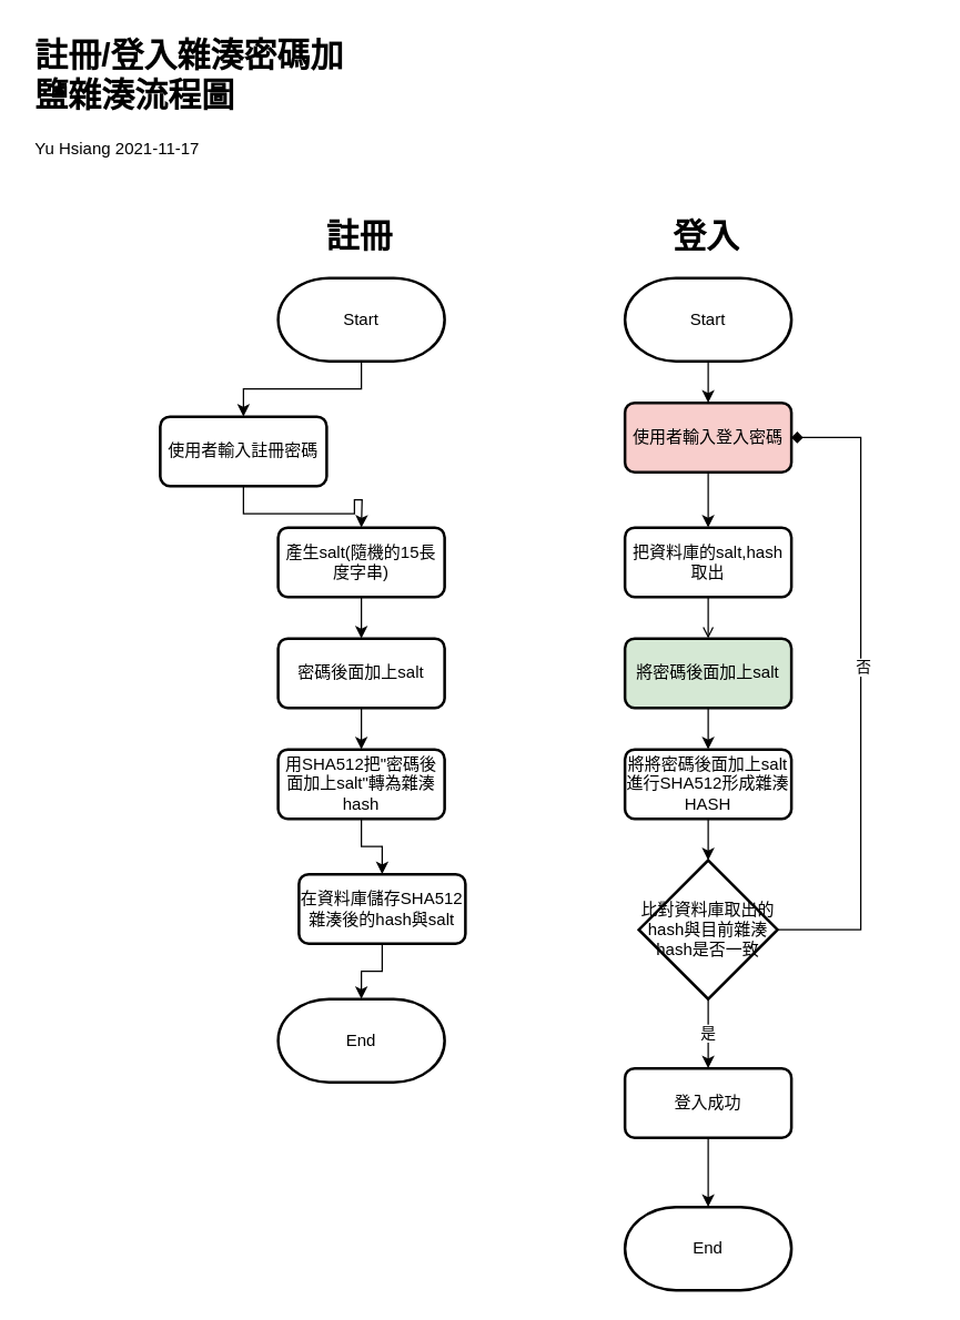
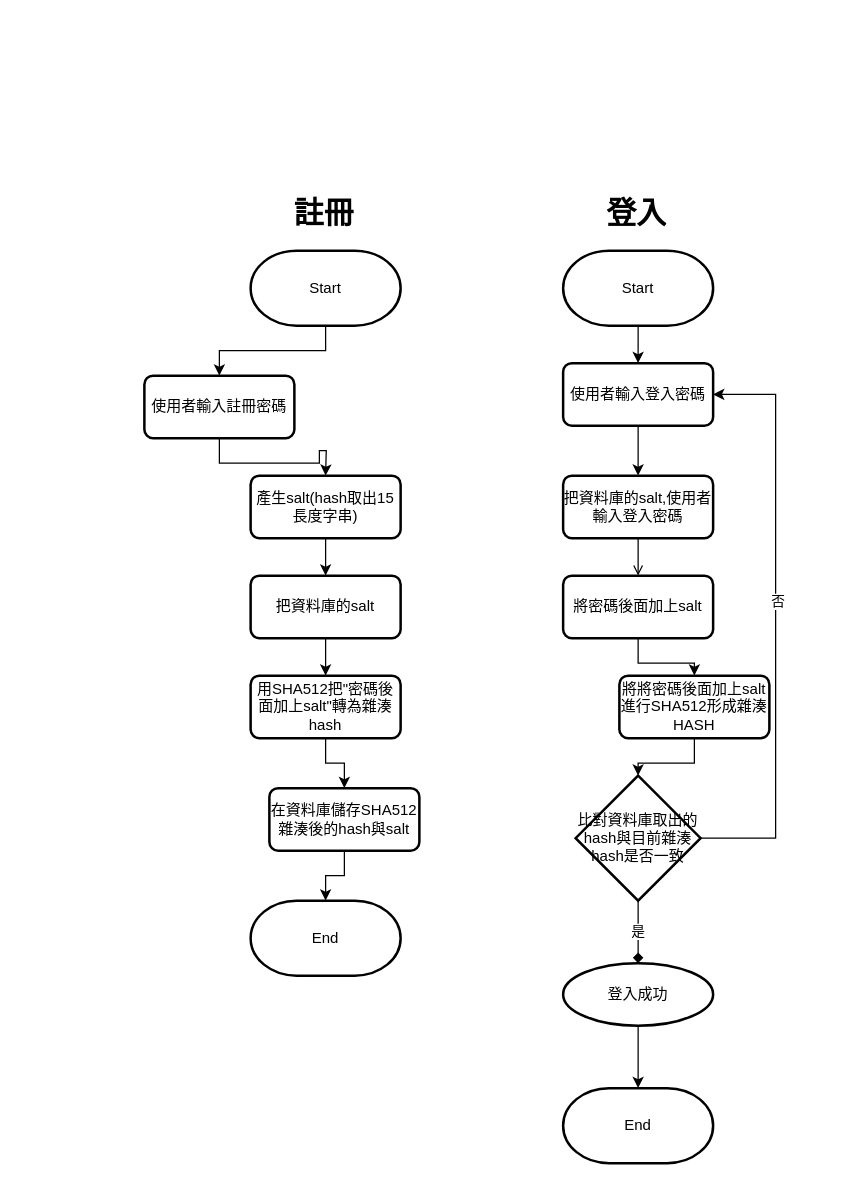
- <mxCell id="7" value="&lt;h1&gt;註冊/登入雜湊密碼加鹽雜湊流程圖&lt;/h1&gt;&lt;div&gt;Yu Hsiang 2021-11-17&lt;/div&gt;" style="text;html=1;strokeColor=none;fillColor=none;spacing=5;spacingTop=-20;whiteSpace=wrap;overflow=hidden;rounded=0;" parent="1" vertex="1"><mxGeometry x="20" y="20" width="240" height="120" as="geometry" /></mxCell>
- <mxCell id="19" value="使用者輸入登入密碼" style="rounded=1;whiteSpace=wrap;html=1;absoluteArcSize=1;arcSize=14;strokeWidth=2;fillColor=#f8cecc;" vertex="1" parent="1"><mxGeometry x="450" y="290" width="120" height="50" as="geometry" /></mxCell>
+ <mxCell id="19" value="使用者輸入登入密碼" style="rounded=1;whiteSpace=wrap;html=1;absoluteArcSize=1;arcSize=14;strokeWidth=2;" vertex="1" parent="1"><mxGeometry x="450" y="290" width="120" height="50" as="geometry" /></mxCell>
- <mxCell id="30" style="edgeStyle=orthogonalEdgeStyle;rounded=0;orthogonalLoop=1;jettySize=auto;html=1;exitX=1;exitY=0.5;exitDx=0;exitDy=0;exitPerimeter=0;entryX=1;entryY=0.5;entryDx=0;entryDy=0;endArrow=diamond;" edge="1" parent="1" source="32" target="19"><mxGeometry relative="1" as="geometry"><Array as="points"><mxPoint x="620" y="670" /><mxPoint x="620" y="315" /></Array></mxGeometry></mxCell>
+ <mxCell id="30" style="edgeStyle=orthogonalEdgeStyle;rounded=0;orthogonalLoop=1;jettySize=auto;html=1;exitX=1;exitY=0.5;exitDx=0;exitDy=0;exitPerimeter=0;entryX=1;entryY=0.5;entryDx=0;entryDy=0;" edge="1" parent="1" source="32" target="19"><mxGeometry relative="1" as="geometry"><Array as="points"><mxPoint x="620" y="670" /><mxPoint x="620" y="315" /></Array></mxGeometry></mxCell>
- <mxCell id="11" value="產生salt(隨機的15長度字串)" style="rounded=1;whiteSpace=wrap;html=1;absoluteArcSize=1;arcSize=14;strokeWidth=2;" vertex="1" parent="1"><mxGeometry x="200" y="380" width="120" height="50" as="geometry" /></mxCell>
+ <mxCell id="11" value="產生salt(hash取出15長度字串)" style="rounded=1;whiteSpace=wrap;html=1;absoluteArcSize=1;arcSize=14;strokeWidth=2;" vertex="1" parent="1"><mxGeometry x="200" y="380" width="120" height="50" as="geometry" /></mxCell>
- <mxCell id="24" value="把資料庫的salt,hash取出" style="rounded=1;whiteSpace=wrap;html=1;absoluteArcSize=1;arcSize=14;strokeWidth=2;" vertex="1" parent="1"><mxGeometry x="450" y="380" width="120" height="50" as="geometry" /></mxCell>
+ <mxCell id="24" value="把資料庫的salt,使用者輸入登入密碼" style="rounded=1;whiteSpace=wrap;html=1;absoluteArcSize=1;arcSize=14;strokeWidth=2;" vertex="1" parent="1"><mxGeometry x="450" y="380" width="120" height="50" as="geometry" /></mxCell>
- <mxCell id="13" value="密碼後面加上salt" style="rounded=1;whiteSpace=wrap;html=1;absoluteArcSize=1;arcSize=14;strokeWidth=2;" vertex="1" parent="1"><mxGeometry x="200" y="460" width="120" height="50" as="geometry" /></mxCell>
+ <mxCell id="13" value="把資料庫的salt" style="rounded=1;whiteSpace=wrap;html=1;absoluteArcSize=1;arcSize=14;strokeWidth=2;" vertex="1" parent="1"><mxGeometry x="200" y="460" width="120" height="50" as="geometry" /></mxCell>
- <mxCell id="26" value="將密碼後面加上salt" style="rounded=1;whiteSpace=wrap;html=1;absoluteArcSize=1;arcSize=14;strokeWidth=2;fillColor=#d5e8d4;" vertex="1" parent="1"><mxGeometry x="450" y="460" width="120" height="50" as="geometry" /></mxCell>
+ <mxCell id="26" value="將密碼後面加上salt" style="rounded=1;whiteSpace=wrap;html=1;absoluteArcSize=1;arcSize=14;strokeWidth=2;" vertex="1" parent="1"><mxGeometry x="450" y="460" width="120" height="50" as="geometry" /></mxCell>
- <mxCell id="28" value="將將密碼後面加上salt進行SHA512形成雜湊HASH" style="rounded=1;whiteSpace=wrap;html=1;absoluteArcSize=1;arcSize=14;strokeWidth=2;" vertex="1" parent="1"><mxGeometry x="450" y="540" width="120" height="50" as="geometry" /></mxCell>
+ <mxCell id="28" value="將將密碼後面加上salt進行SHA512形成雜湊HASH" style="rounded=1;whiteSpace=wrap;html=1;absoluteArcSize=1;arcSize=14;strokeWidth=2;" vertex="1" parent="1"><mxGeometry x="495" y="540" width="120" height="50" as="geometry" /></mxCell>
- <mxCell id="29" value="是" style="edgeStyle=orthogonalEdgeStyle;rounded=0;orthogonalLoop=1;jettySize=auto;html=1;exitX=0.5;exitY=1;exitDx=0;exitDy=0;exitPerimeter=0;entryX=0.5;entryY=0;entryDx=0;entryDy=0;" edge="1" parent="1" source="32" target="22"><mxGeometry relative="1" as="geometry" /></mxCell>
+ <mxCell id="29" value="是" style="edgeStyle=orthogonalEdgeStyle;rounded=0;orthogonalLoop=1;jettySize=auto;html=1;exitX=0.5;exitY=1;exitDx=0;exitDy=0;exitPerimeter=0;entryX=0.5;entryY=0;entryDx=0;entryDy=0;endArrow=diamond;" edge="1" parent="1" source="32" target="22"><mxGeometry relative="1" as="geometry" /></mxCell>
- <mxCell id="22" value="登入成功" style="rounded=1;whiteSpace=wrap;html=1;absoluteArcSize=1;arcSize=14;strokeWidth=2;" vertex="1" parent="1"><mxGeometry x="450" y="770" width="120" height="50" as="geometry" /></mxCell>
+ <mxCell id="22" value="登入成功" style="ellipse;whiteSpace=wrap;html=1;absoluteArcSize=1;arcSize=14;strokeWidth=2;" vertex="1" parent="1"><mxGeometry x="450" y="770" width="120" height="50" as="geometry" /></mxCell>
